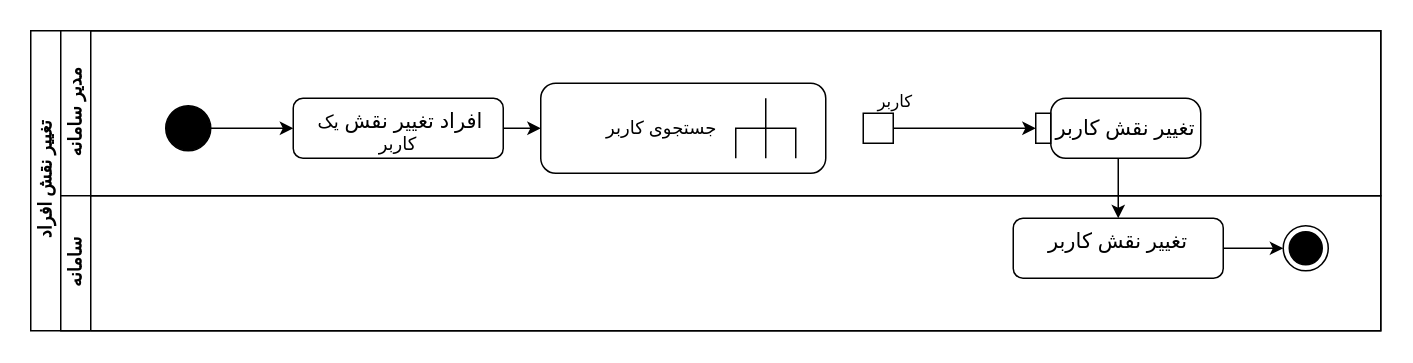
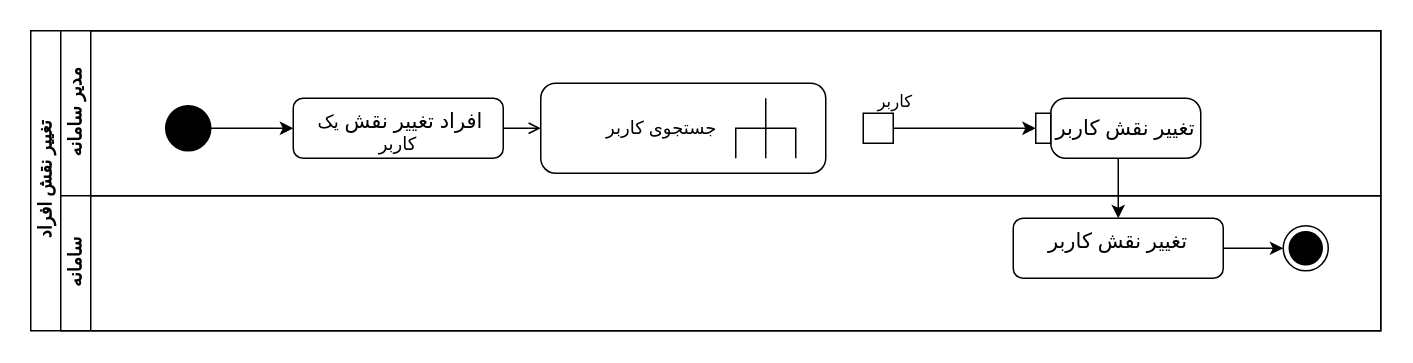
- <mxCell id="6" value="" style="edgeStyle=orthogonalEdgeStyle;rounded=0;orthogonalLoop=1;jettySize=auto;html=1;" edge="1" parent="3" source="7" target="8"><mxGeometry relative="1" as="geometry" /></mxCell>
+ <mxCell id="6" value="" style="edgeStyle=orthogonalEdgeStyle;rounded=0;orthogonalLoop=1;jettySize=auto;html=1;endArrow=open;" edge="1" parent="3" source="7" target="8"><mxGeometry relative="1" as="geometry" /></mxCell>
